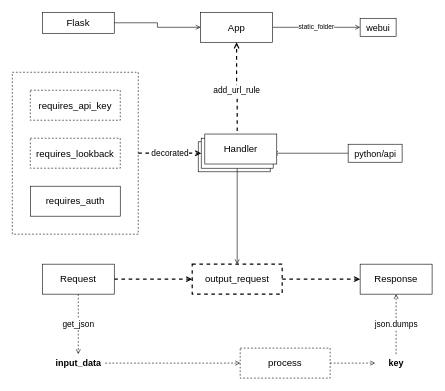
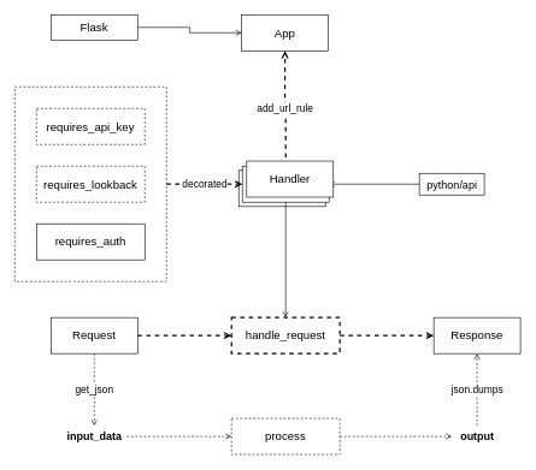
- <mxCell id="4" value="static_folder" style="edgeStyle=orthogonalEdgeStyle;rounded=0;orthogonalLoop=1;jettySize=auto;html=1;endArrow=open;endFill=0;" edge="1" parent="1" source="5" target="6"><mxGeometry relative="1" as="geometry" /></mxCell>
- <mxCell id="6" value="webui" style="text;html=1;align=center;verticalAlign=middle;resizable=0;points=[];autosize=1;strokeColor=default;fillColor=none;fontSize=15;" vertex="1" parent="1"><mxGeometry x="600" y="30" width="60" height="30" as="geometry" /></mxCell>
- <mxCell id="24" value="output_request" style="rounded=0;whiteSpace=wrap;html=1;fontSize=16;dashed=1;strokeWidth=2;" vertex="1" parent="1"><mxGeometry x="320" y="440" width="150" height="50" as="geometry" /></mxCell>
+ <mxCell id="24" value="handle_request" style="rounded=0;whiteSpace=wrap;html=1;fontSize=16;dashed=1;strokeWidth=2;" vertex="1" parent="1"><mxGeometry x="320" y="440" width="150" height="50" as="geometry" /></mxCell>
- <mxCell id="26" value="process" style="rounded=0;whiteSpace=wrap;html=1;fontSize=16;dashed=1;strokeWidth=1;" vertex="1" parent="1"><mxGeometry x="400" y="580" width="150" height="50" as="geometry" /></mxCell>
+ <mxCell id="26" value="process" style="rounded=0;whiteSpace=wrap;html=1;fontSize=16;dashed=1;strokeWidth=1;" vertex="1" parent="1"><mxGeometry x="320" y="580" width="150" height="50" as="geometry" /></mxCell>
- <mxCell id="30" value="key" style="text;html=1;align=center;verticalAlign=middle;resizable=0;points=[];autosize=1;strokeColor=none;fillColor=none;fontSize=15;fontStyle=1" vertex="1" parent="1"><mxGeometry x="625" y="590" width="70" height="30" as="geometry" /></mxCell>
+ <mxCell id="30" value="output" style="text;html=1;align=center;verticalAlign=middle;resizable=0;points=[];autosize=1;strokeColor=none;fillColor=none;fontSize=15;fontStyle=1" vertex="1" parent="1"><mxGeometry x="625" y="590" width="70" height="30" as="geometry" /></mxCell>
